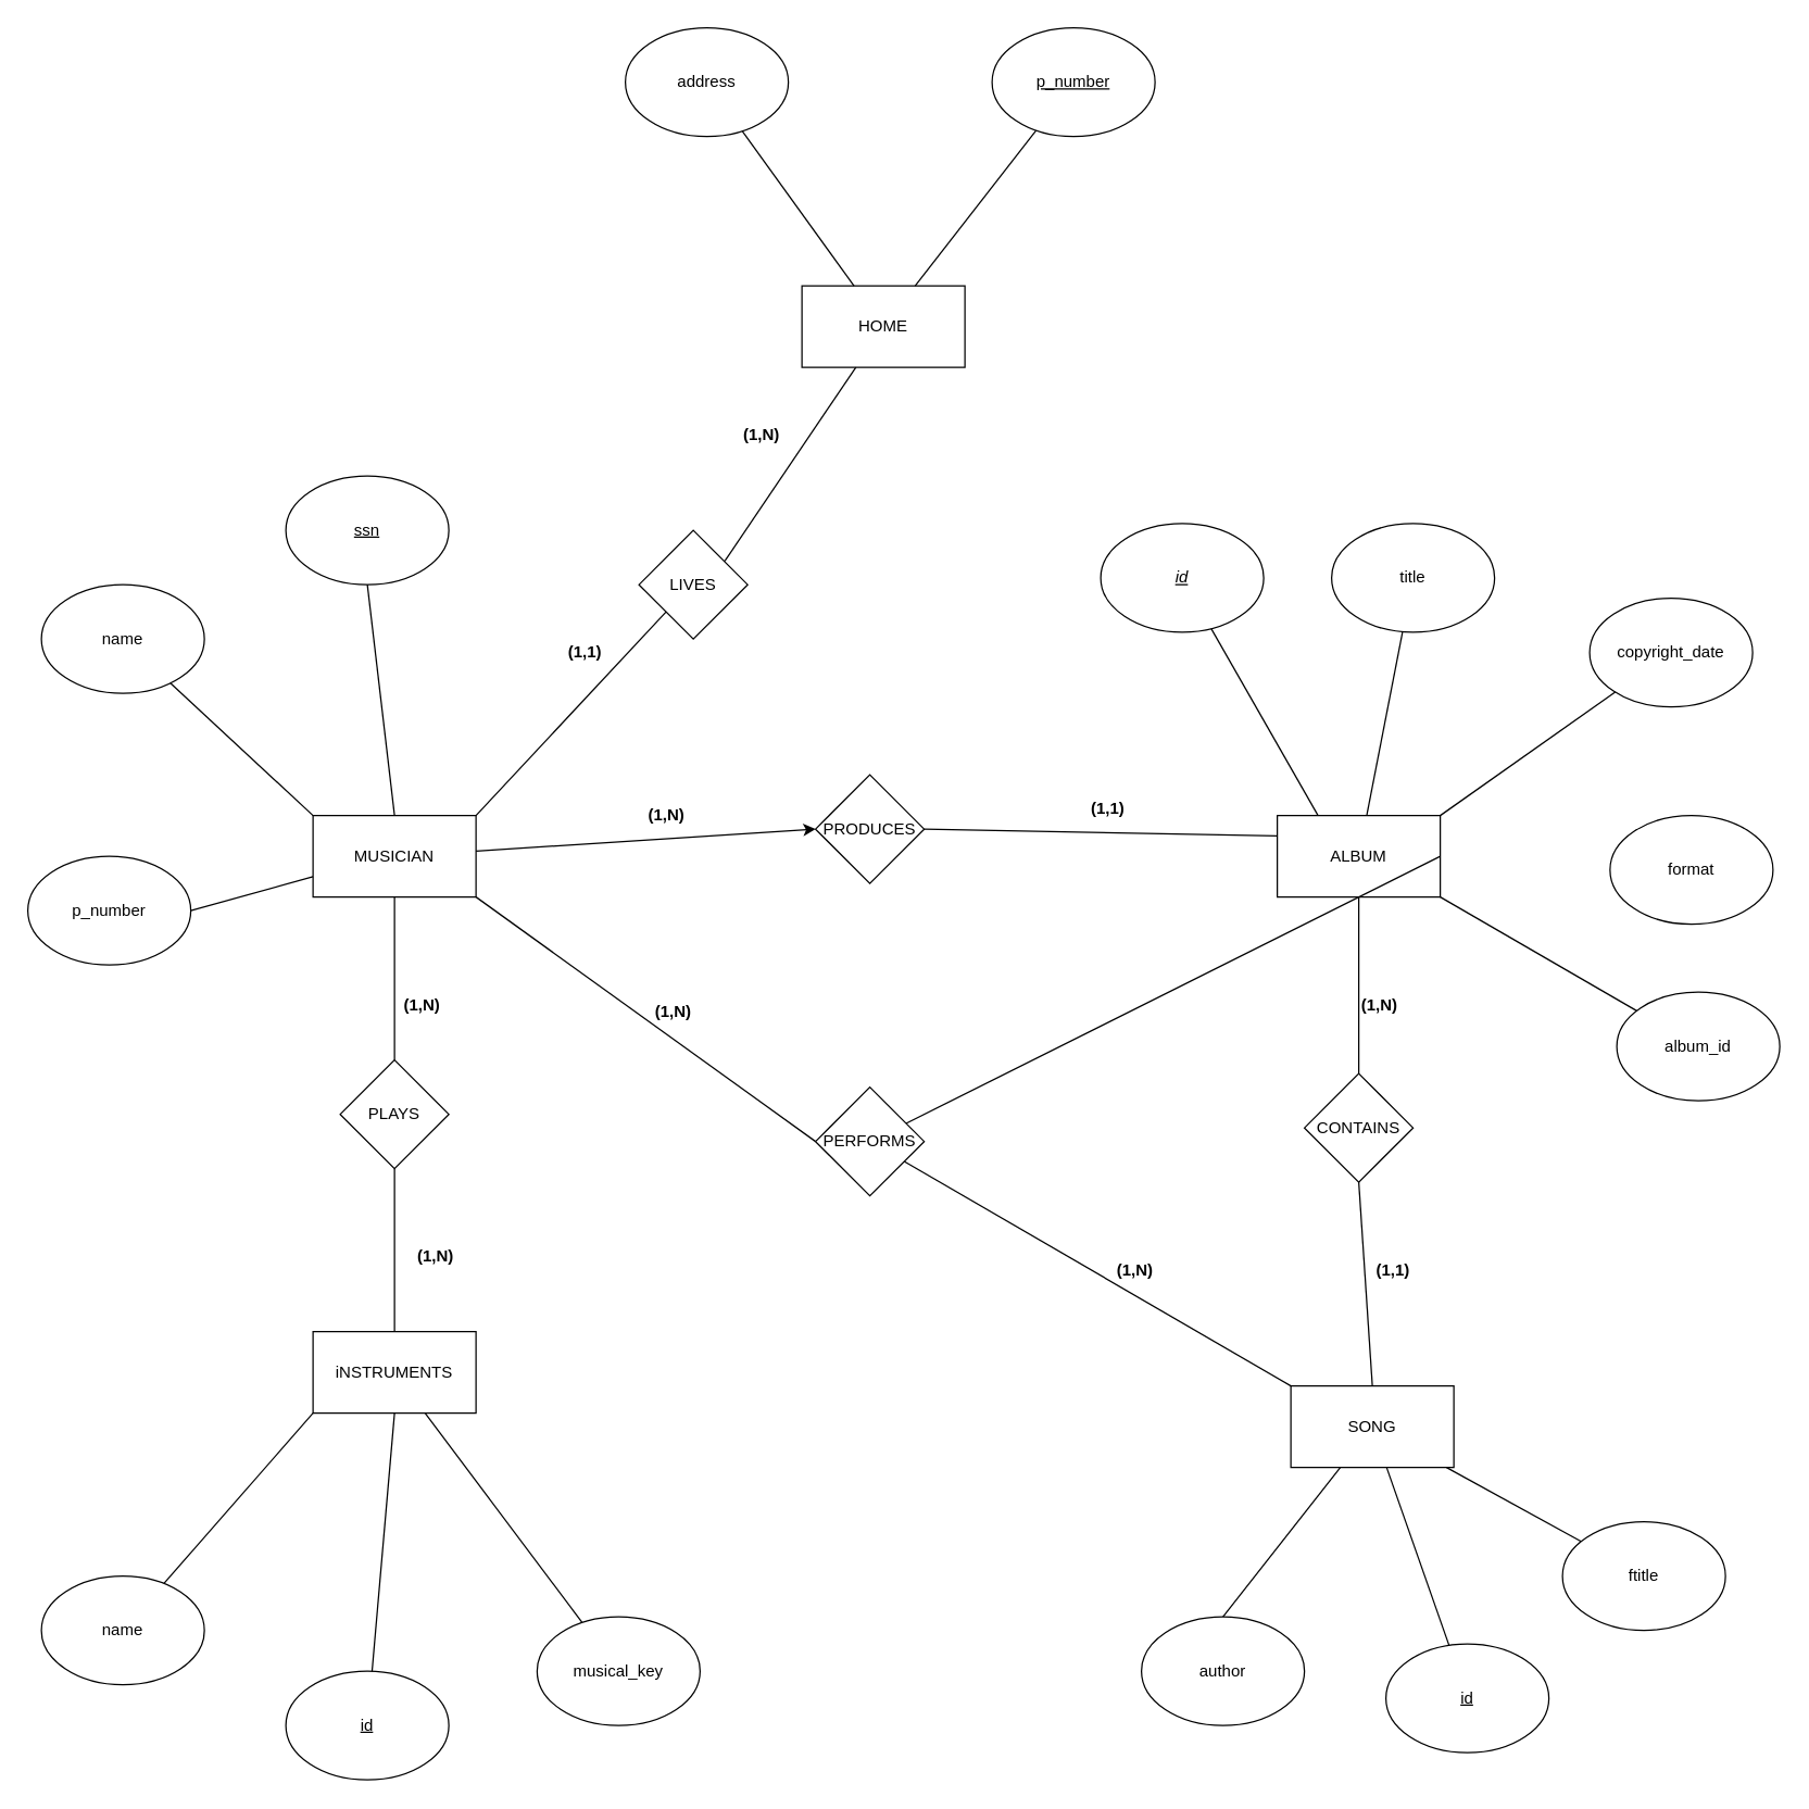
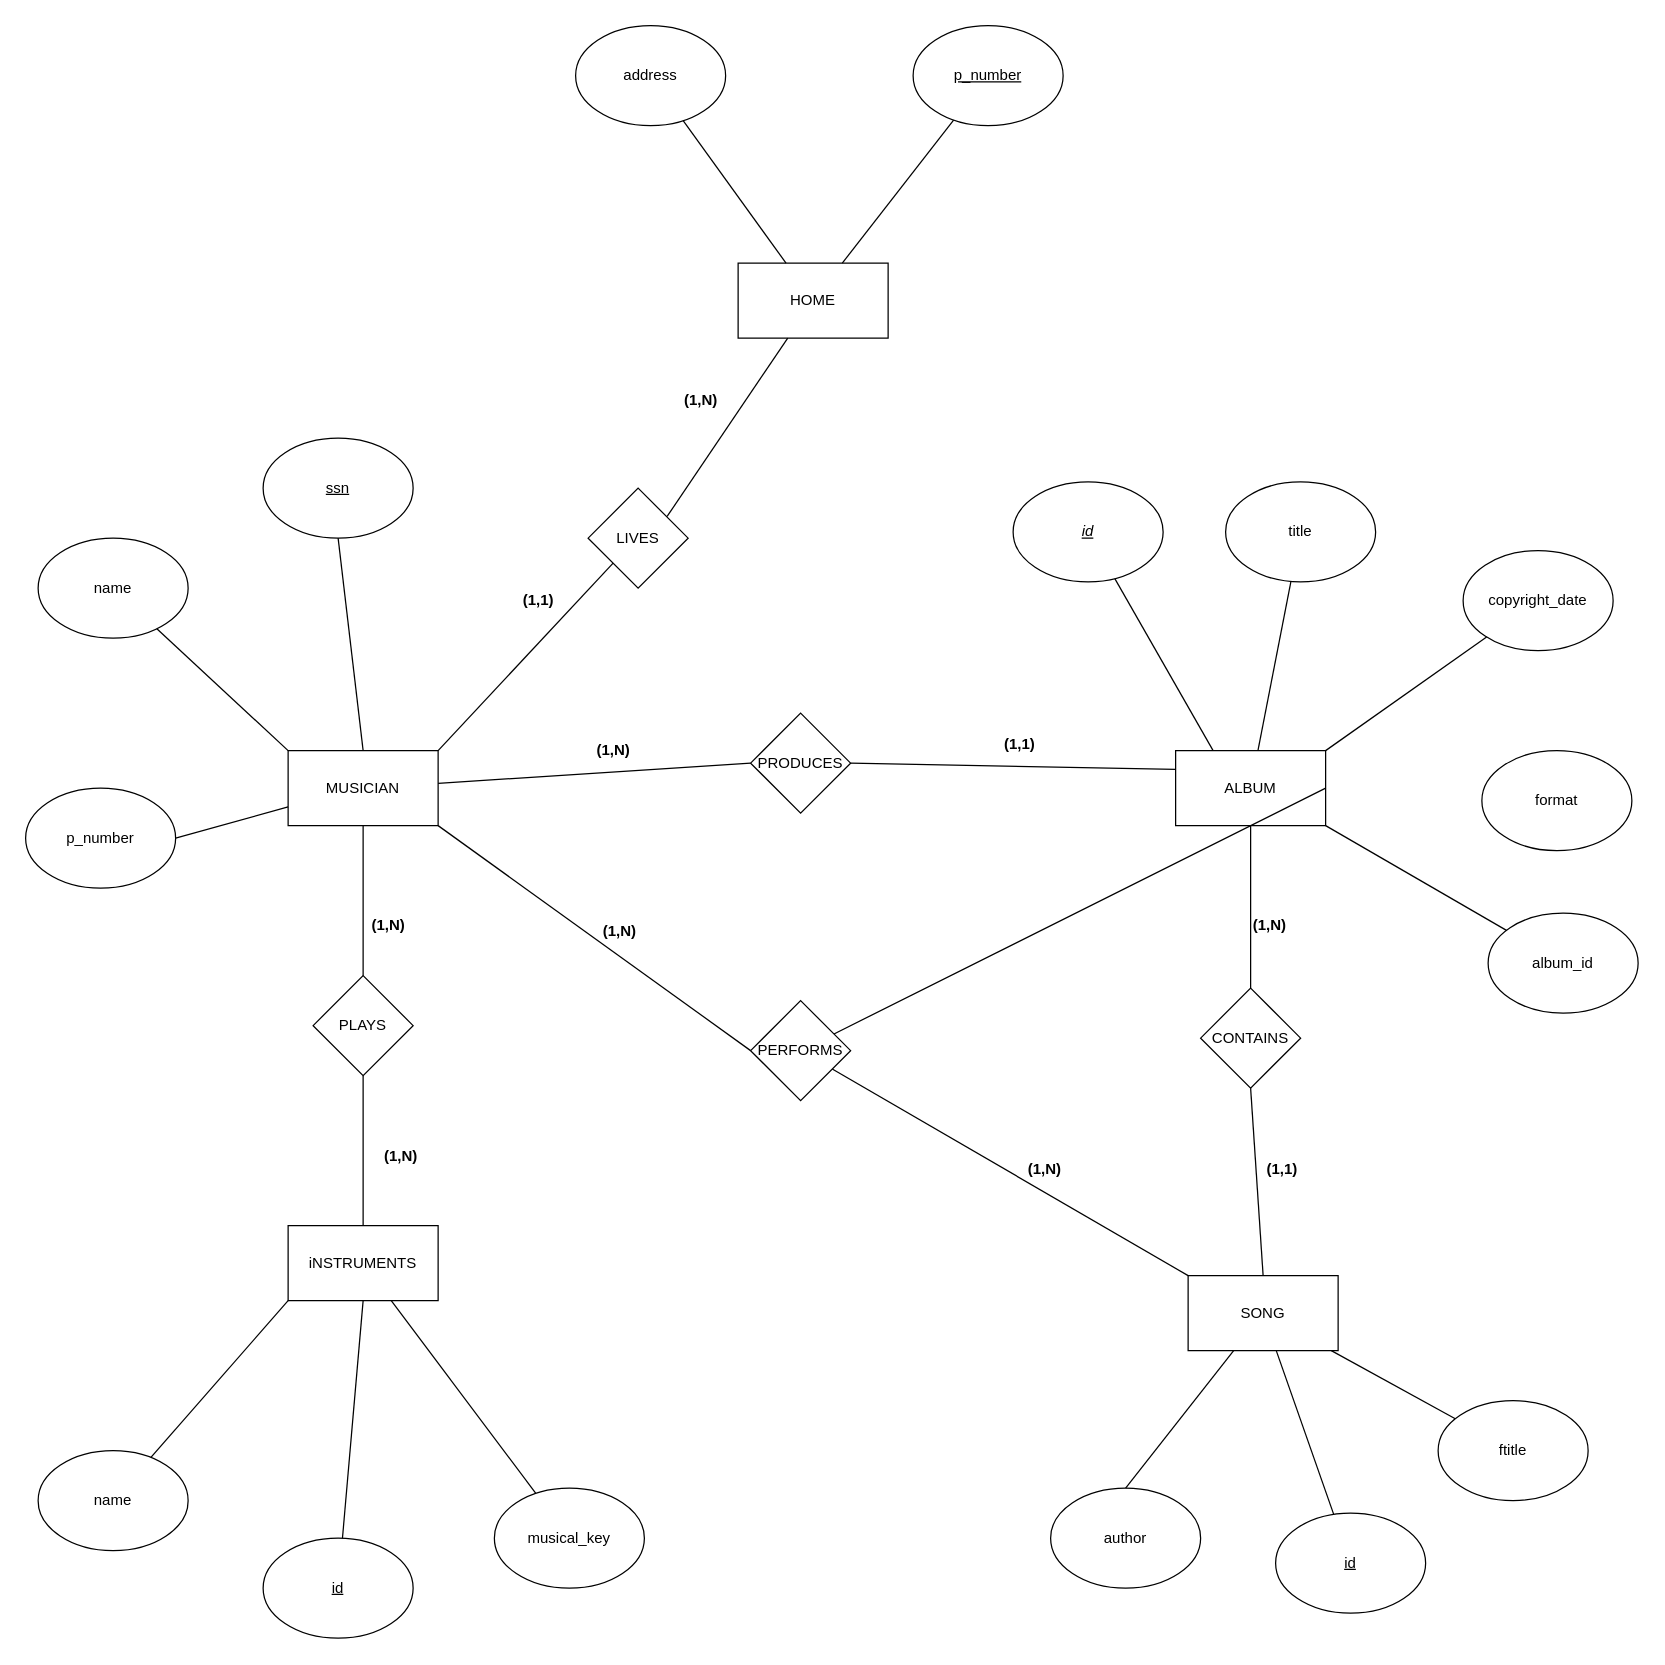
- <mxCell id="60" value="" style="endArrow=classic;html=1;rounded=0;entryX=0;entryY=0.5;entryDx=0;entryDy=0;" edge="1" parent="1" source="2" target="59"><mxGeometry width="50" height="50" relative="1" as="geometry"><mxPoint x="660" y="830" as="sourcePoint" /><mxPoint x="710" y="780" as="targetPoint" /></mxGeometry></mxCell>
+ <mxCell id="60" value="" style="endArrow=none;html=1;rounded=0;entryX=0;entryY=0.5;entryDx=0;entryDy=0;" edge="1" parent="1" source="2" target="59"><mxGeometry width="50" height="50" relative="1" as="geometry"><mxPoint x="660" y="830" as="sourcePoint" /><mxPoint x="710" y="780" as="targetPoint" /></mxGeometry></mxCell>
